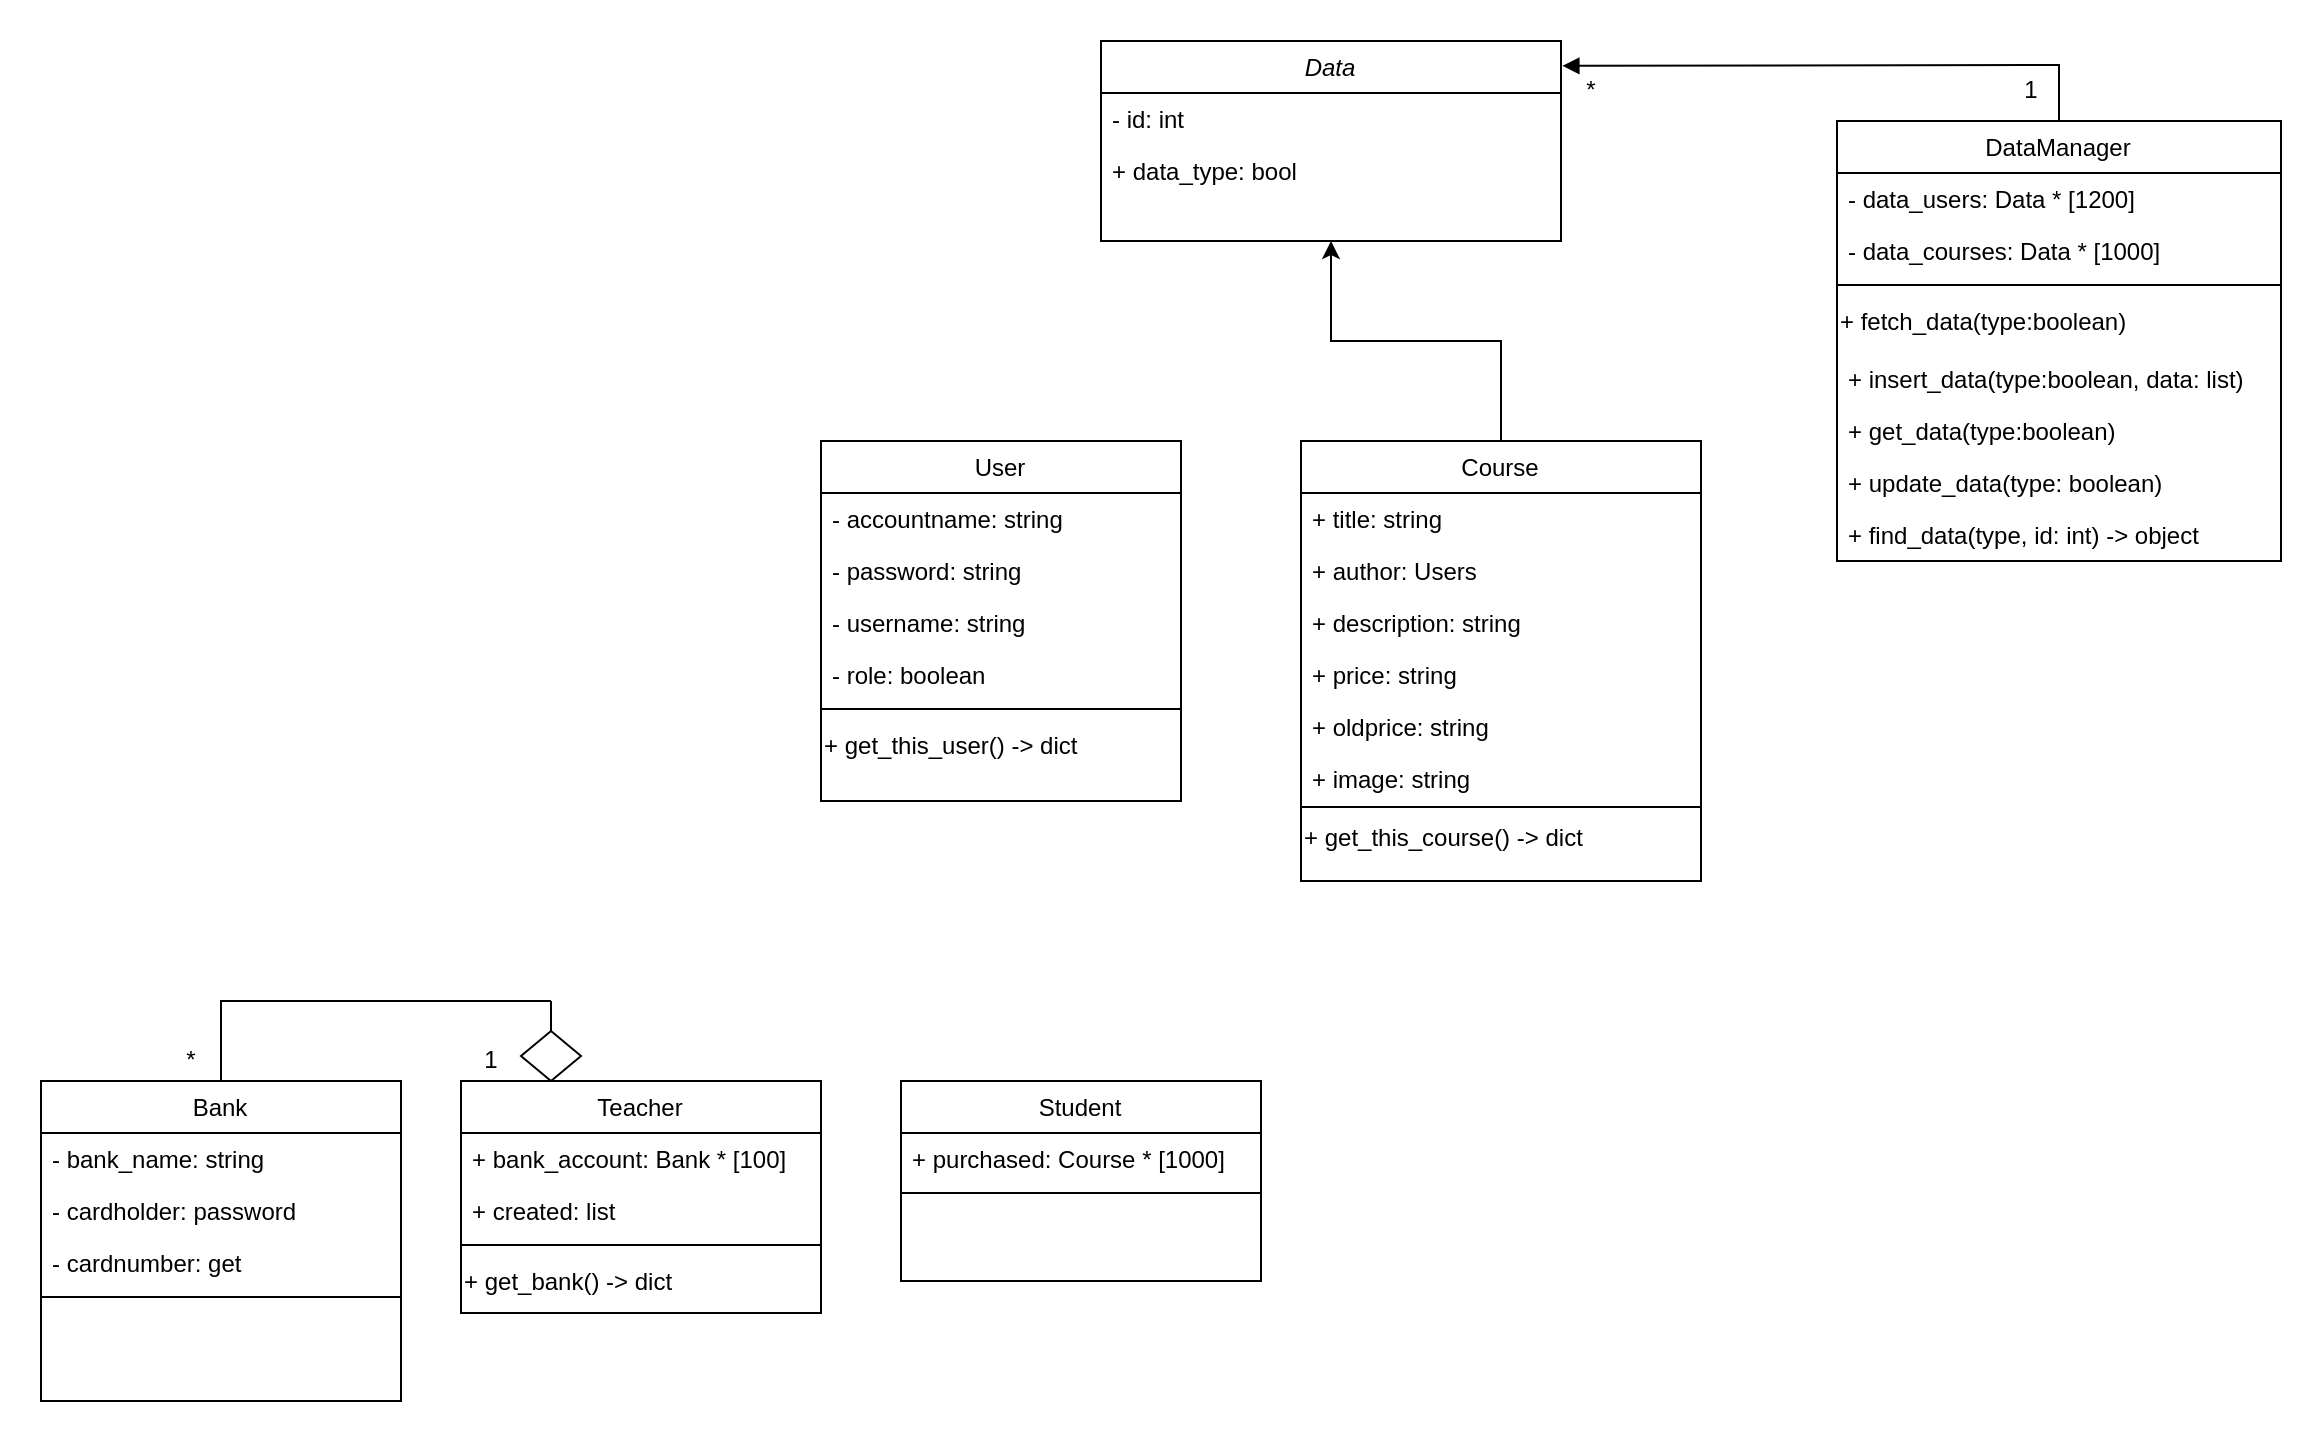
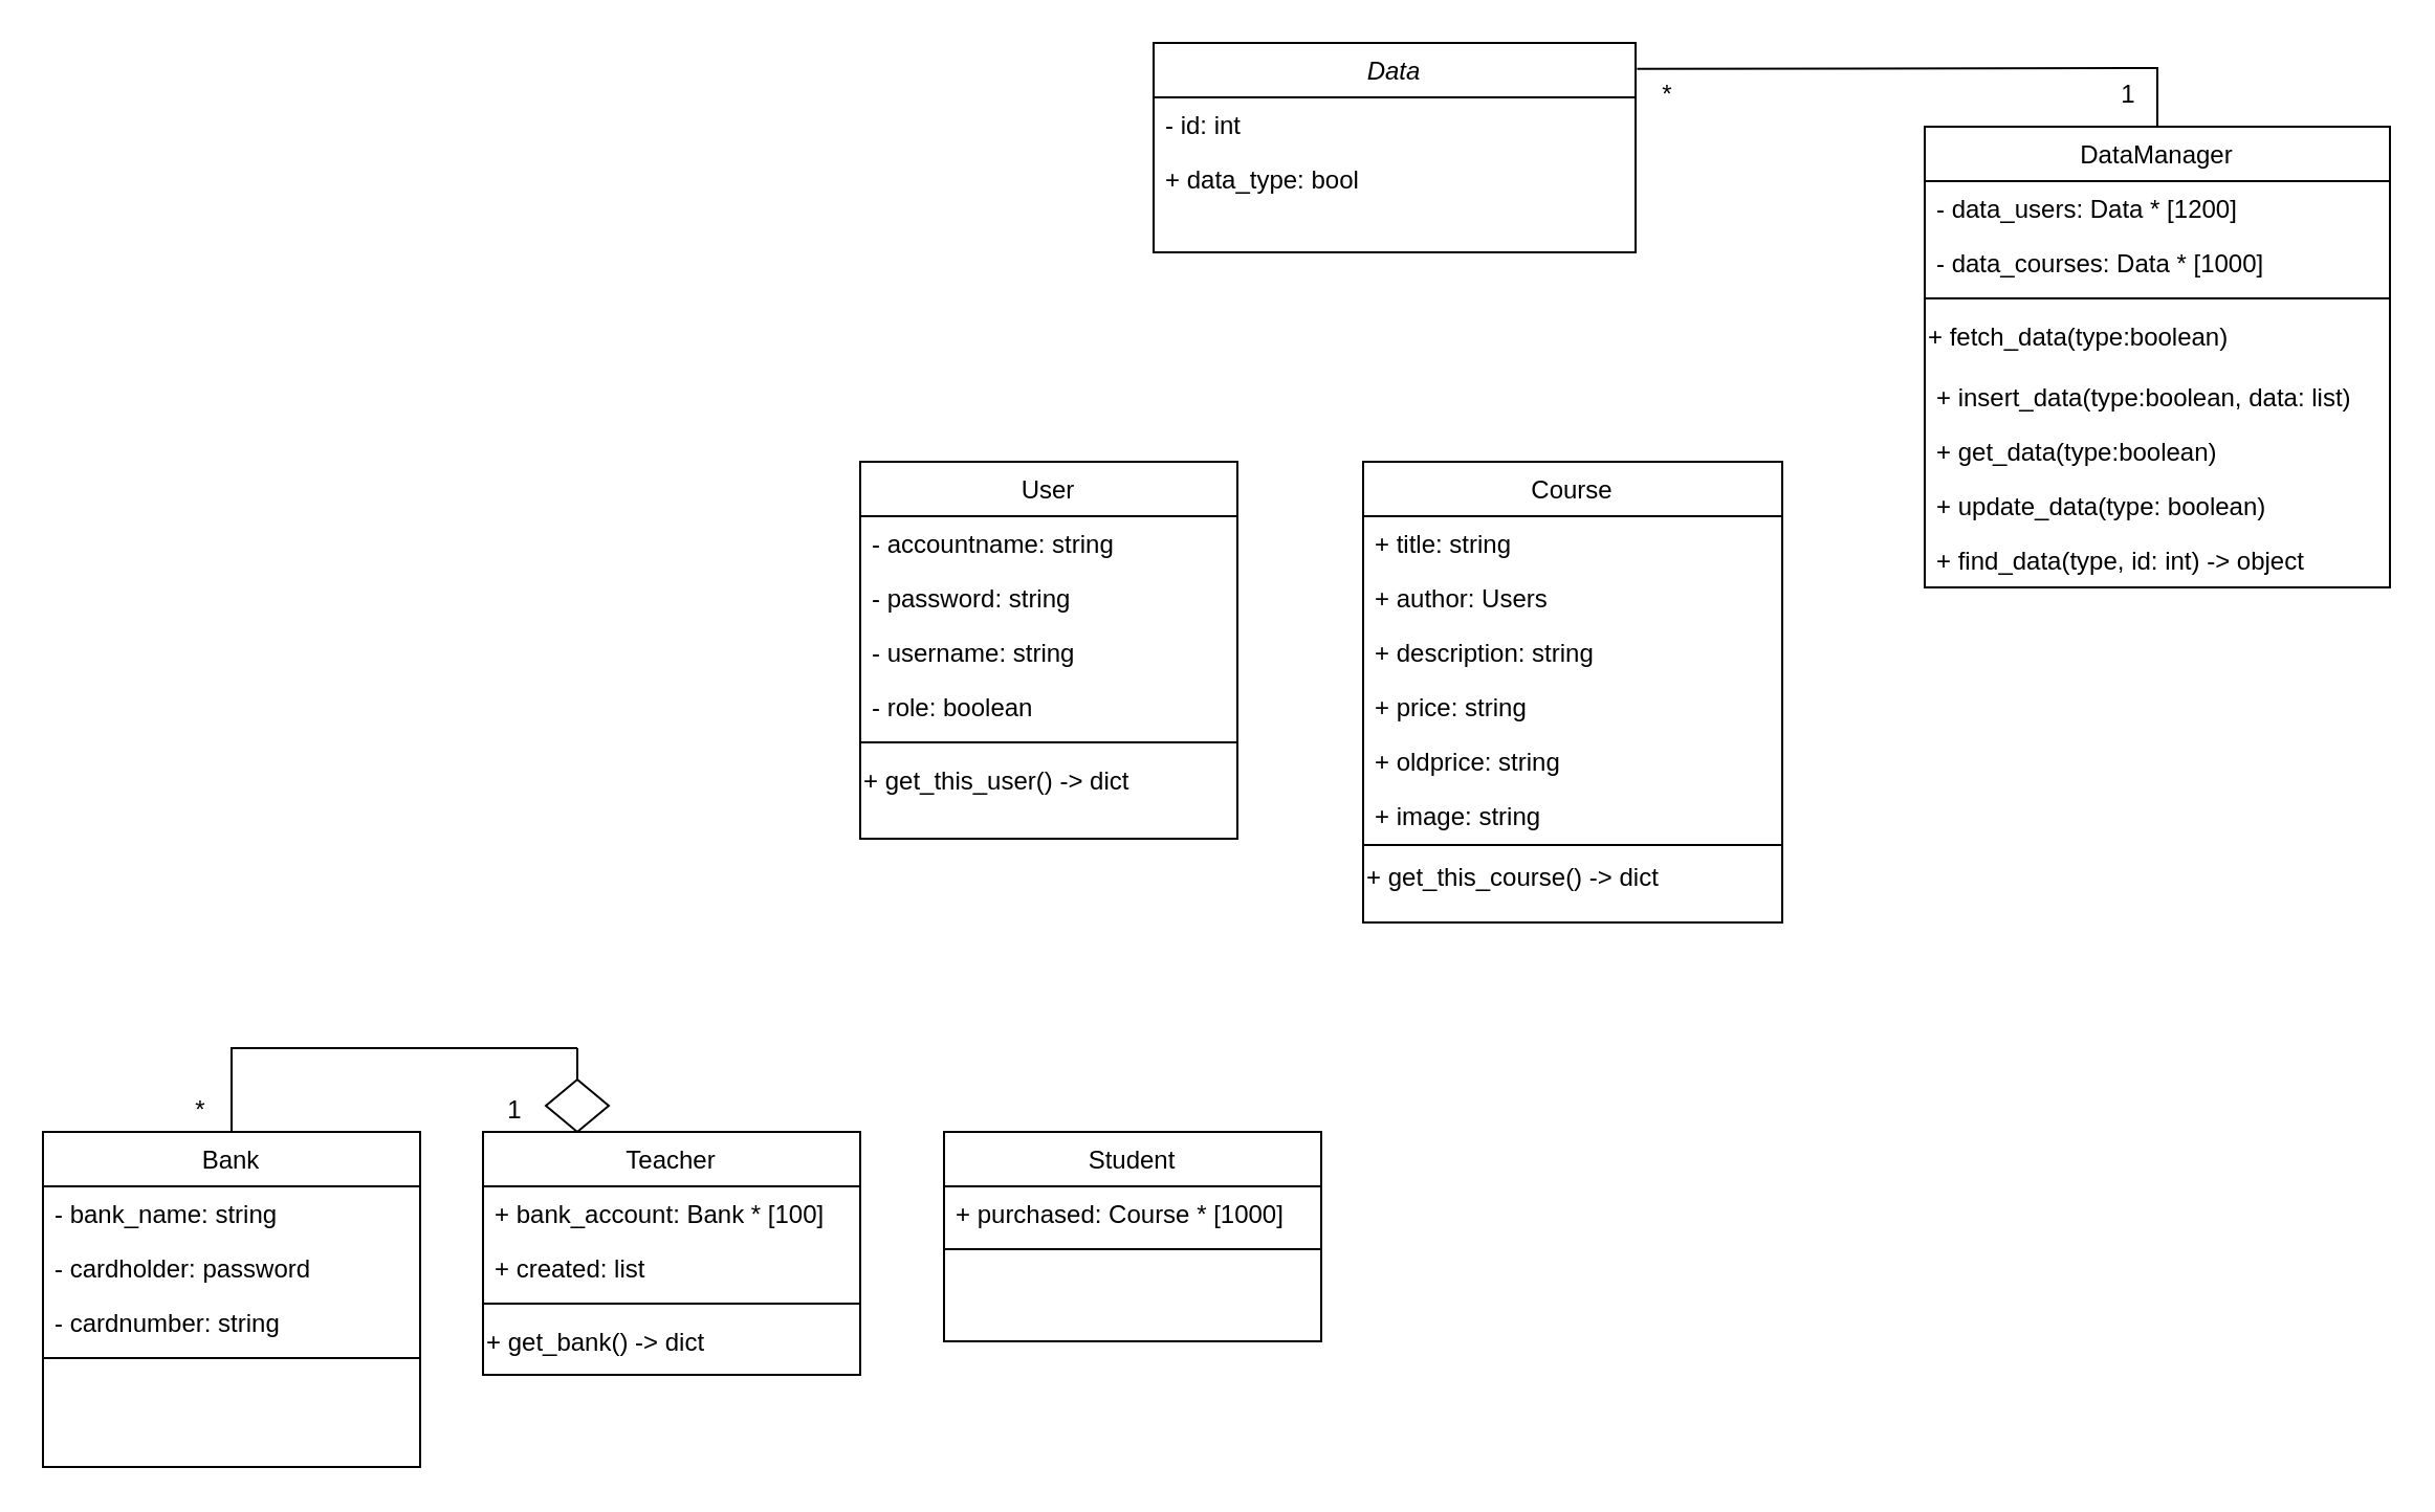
- <mxCell id="49" value="" style="endArrow=block;html=1;rounded=0;entryX=1.003;entryY=0.124;entryDx=0;entryDy=0;entryPerimeter=0;exitX=0.5;exitY=0;exitDx=0;exitDy=0;" parent="1" source="15" target="2" edge="1"><mxGeometry width="50" height="50" relative="1" as="geometry"><mxPoint x="915" y="50" as="sourcePoint" /><mxPoint x="797" y="51.002" as="targetPoint" /><Array as="points"><mxPoint x="1029" y="32" /></Array></mxGeometry></mxCell>
+ <mxCell id="49" value="" style="endArrow=none;html=1;rounded=0;entryX=1.003;entryY=0.124;entryDx=0;entryDy=0;entryPerimeter=0;exitX=0.5;exitY=0;exitDx=0;exitDy=0;" parent="1" source="15" target="2" edge="1"><mxGeometry width="50" height="50" relative="1" as="geometry"><mxPoint x="915" y="50" as="sourcePoint" /><mxPoint x="797" y="51.002" as="targetPoint" /><Array as="points"><mxPoint x="1029" y="32" /></Array></mxGeometry></mxCell>
- <mxCell id="5" style="edgeStyle=orthogonalEdgeStyle;rounded=0;orthogonalLoop=1;jettySize=auto;html=1;entryX=0.5;entryY=1;entryDx=0;entryDy=0;" parent="1" source="6" target="2" edge="1"><mxGeometry relative="1" as="geometry" /></mxCell>
- <mxCell id="42" value="- cardnumber: get" style="text;align=left;verticalAlign=top;spacingLeft=4;spacingRight=4;overflow=hidden;rotatable=0;points=[[0,0.5],[1,0.5]];portConstraint=eastwest;rounded=0;shadow=0;html=0;" parent="39" vertex="1"><mxGeometry y="78" width="180" height="26" as="geometry" /></mxCell>
+ <mxCell id="42" value="- cardnumber: string" style="text;align=left;verticalAlign=top;spacingLeft=4;spacingRight=4;overflow=hidden;rotatable=0;points=[[0,0.5],[1,0.5]];portConstraint=eastwest;rounded=0;shadow=0;html=0;" parent="39" vertex="1"><mxGeometry y="78" width="180" height="26" as="geometry" /></mxCell>
